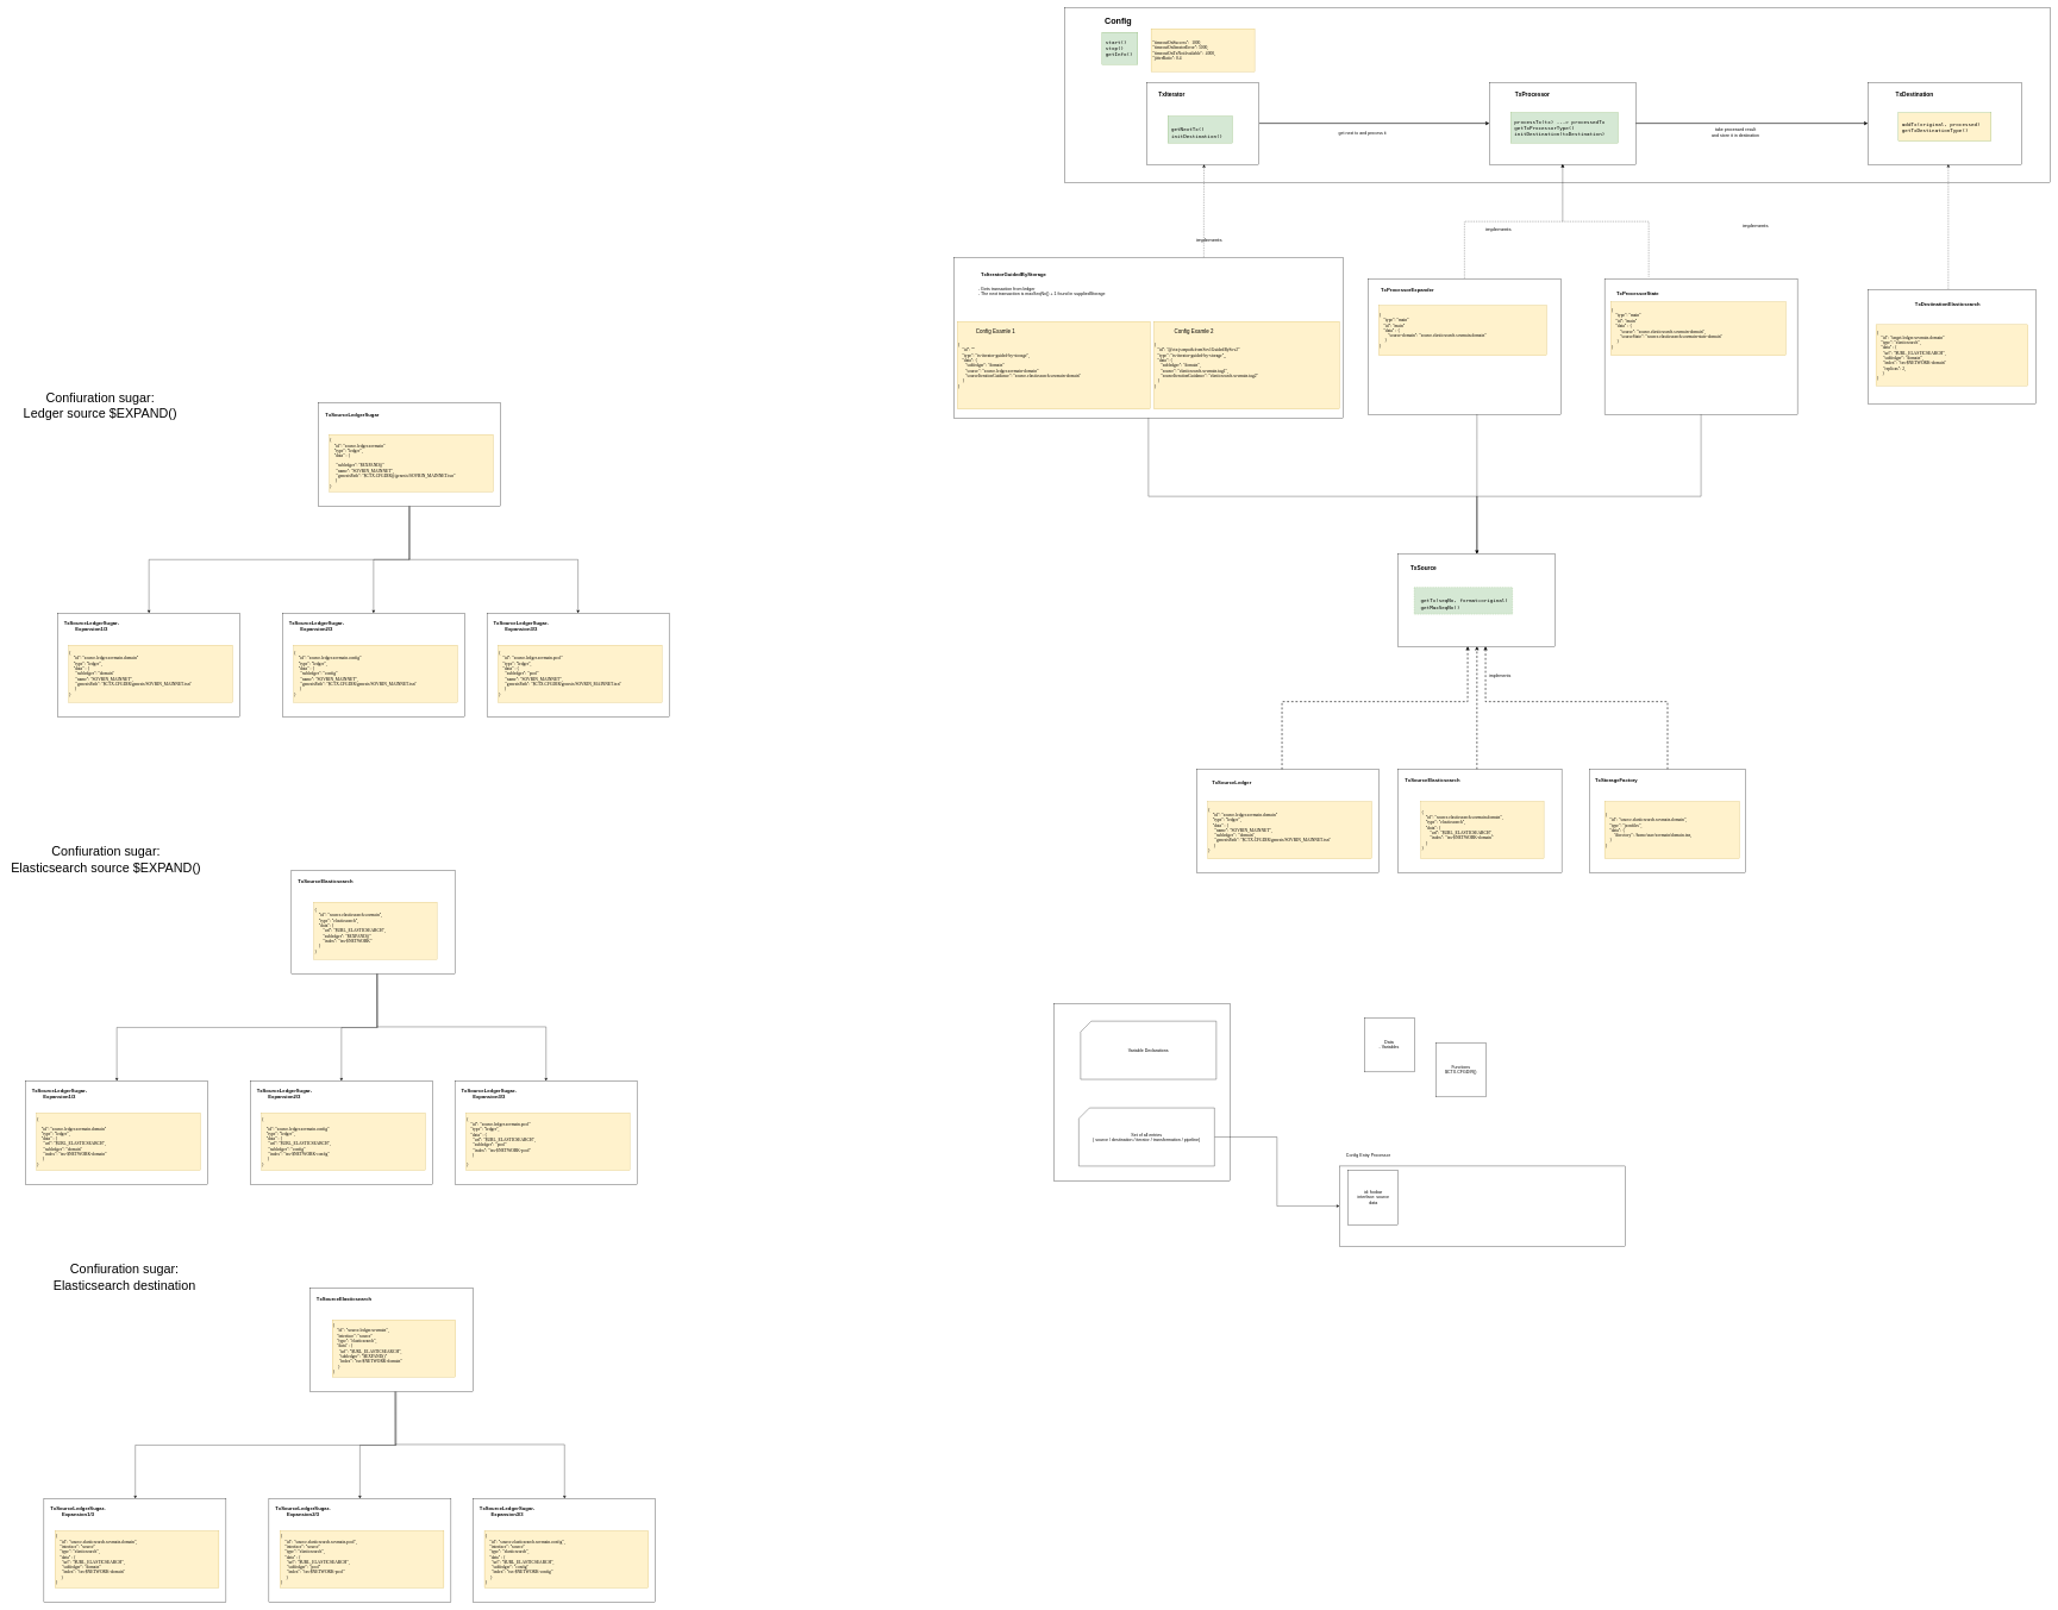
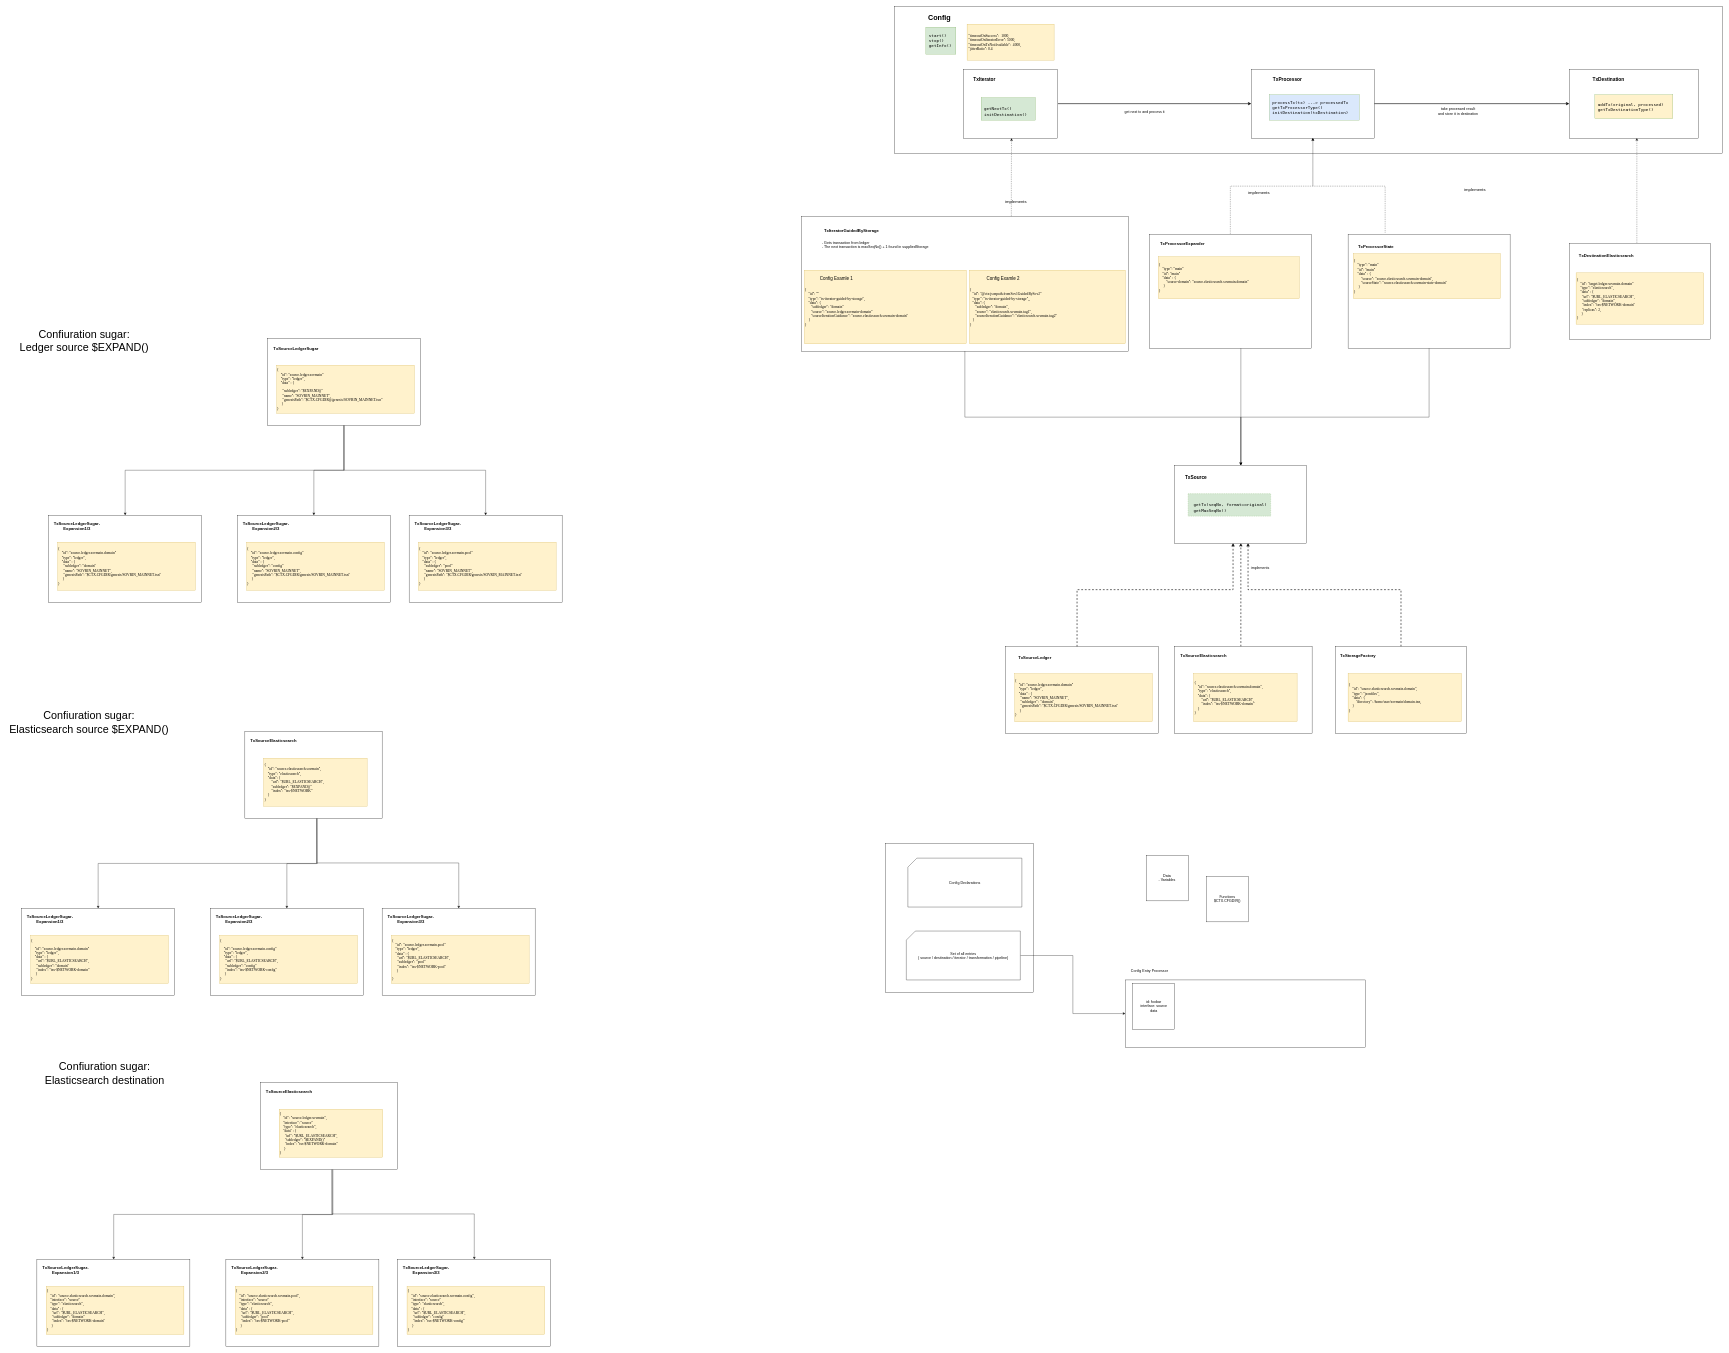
- <mxCell id="38" value="&lt;pre style=&quot;font-size: 14px&quot;&gt; processTx(tx) ---&amp;gt; processedTx&lt;br&gt; getTxProcessorType()&lt;br&gt; initDestination(txDestination)&lt;/pre&gt;" style="rounded=0;whiteSpace=wrap;html=1;align=left;fillColor=#d5e8d4;strokeColor=#82b366;" parent="1" vertex="1"><mxGeometry x="4230" y="315" width="300" height="85" as="geometry" /></mxCell>
+ <mxCell id="38" value="&lt;pre style=&quot;font-size: 14px&quot;&gt; processTx(tx) ---&amp;gt; processedTx&lt;br&gt; getTxProcessorType()&lt;br&gt; initDestination(txDestination)&lt;/pre&gt;" style="rounded=0;whiteSpace=wrap;html=1;align=left;fillColor=#dae8fc;strokeColor=#82b366;" parent="1" vertex="1"><mxGeometry x="4230" y="315" width="300" height="85" as="geometry" /></mxCell>
- <mxCell id="30" value="&lt;span style=&quot;white-space: normal ; font-size: 14px&quot;&gt;&lt;b&gt;TxDestinationElasticsearch&lt;/b&gt;&lt;/span&gt;" style="text;html=1;align=center;verticalAlign=middle;resizable=0;points=[];autosize=1;" parent="1" vertex="1"><mxGeometry x="5352.5" y="840" width="200" height="20" as="geometry" /></mxCell>
+ <mxCell id="30" value="&lt;span style=&quot;white-space: normal ; font-size: 14px&quot;&gt;&lt;b&gt;TxDestinationElasticsearch&lt;/b&gt;&lt;/span&gt;" style="text;html=1;align=center;verticalAlign=middle;resizable=0;points=[];autosize=1;" parent="1" vertex="1"><mxGeometry x="5252.5" y="840" width="200" height="20" as="geometry" /></mxCell>
- <mxCell id="121" value="Variable Declarations" style="shape=card;whiteSpace=wrap;html=1;" vertex="1" parent="1"><mxGeometry x="3025" y="2860" width="380" height="163" as="geometry" /></mxCell>
+ <mxCell id="121" value="Config Declarations" style="shape=card;whiteSpace=wrap;html=1;" vertex="1" parent="1"><mxGeometry x="3025" y="2860" width="380" height="163" as="geometry" /></mxCell>
